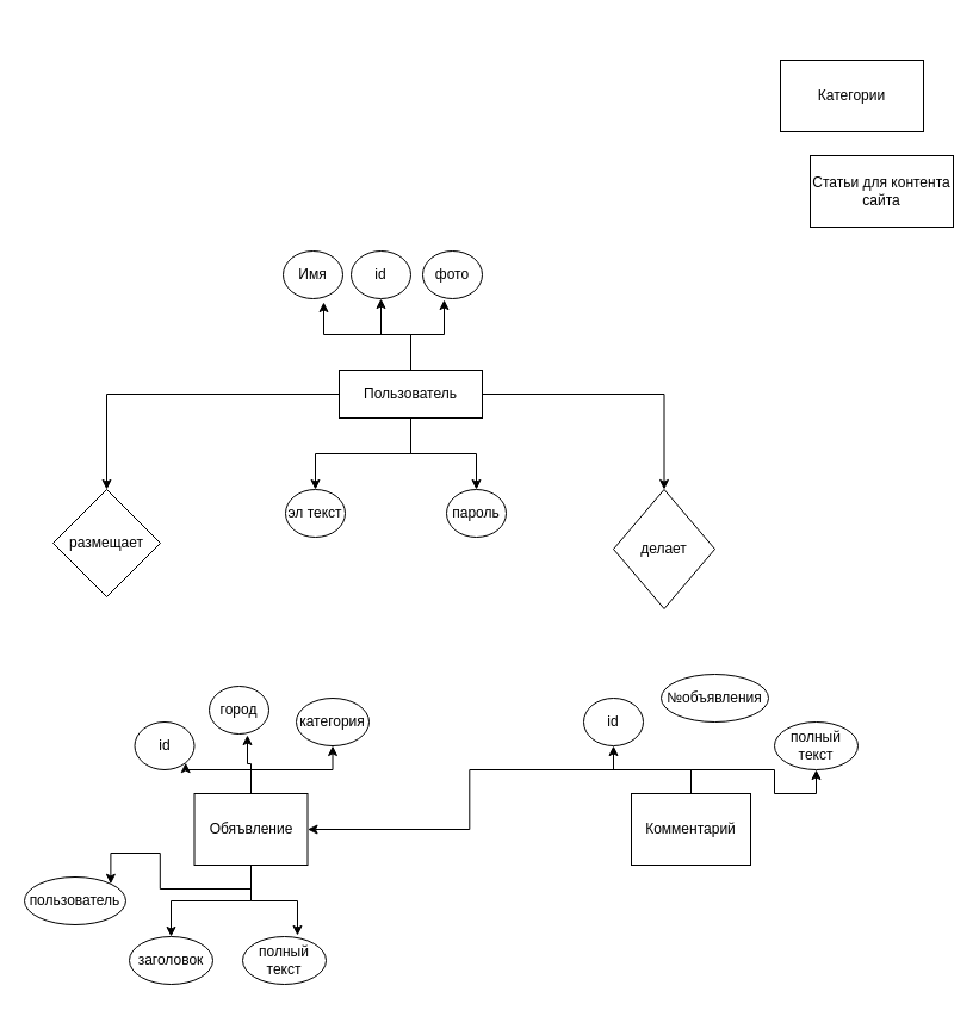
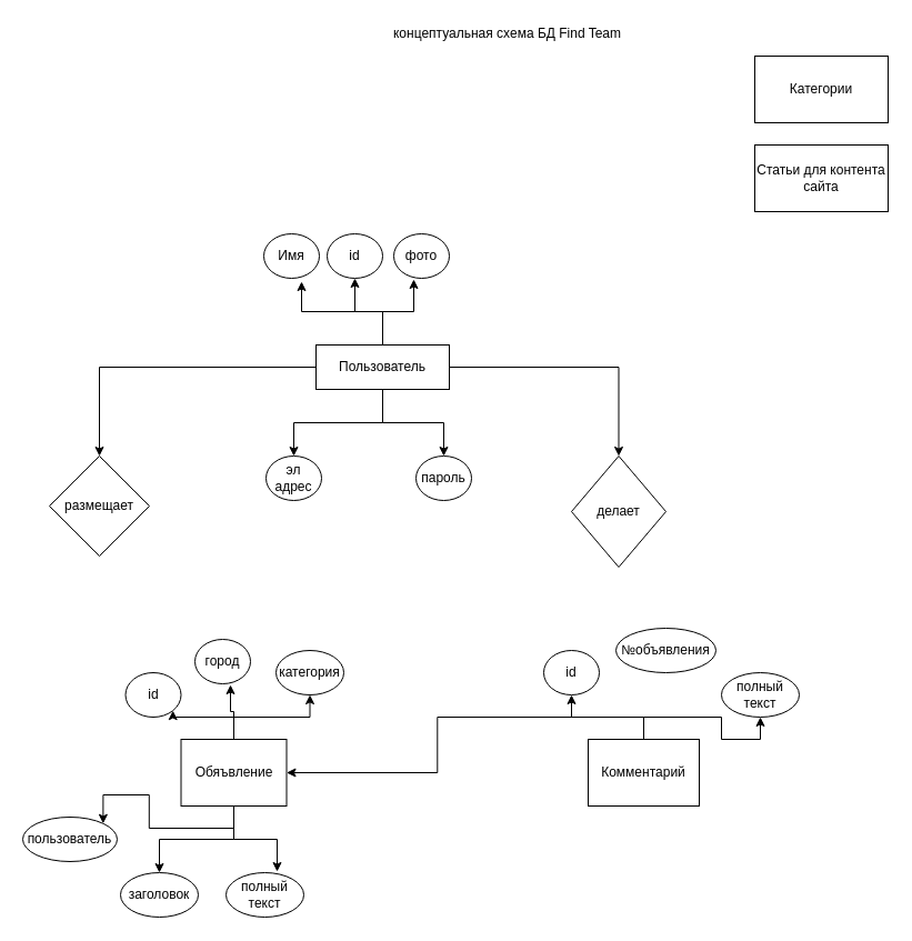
+ <mxCell id="25" value="концептуальная схема БД Find Team" style="text;html=1;strokeColor=none;fillColor=none;align=center;verticalAlign=middle;whiteSpace=wrap;rounded=0;" parent="1" vertex="1"><mxGeometry x="314" y="20" width="285" height="20" as="geometry" /></mxCell>
- <mxCell id="22" value="Категории" style="rounded=0;whiteSpace=wrap;html=1;" parent="1" vertex="1"><mxGeometry x="654" y="50" width="120" height="60" as="geometry" /></mxCell>
+ <mxCell id="22" value="Категории" style="rounded=0;whiteSpace=wrap;html=1;" parent="1" vertex="1"><mxGeometry x="679" y="50" width="120" height="60" as="geometry" /></mxCell>
- <mxCell id="31" value="эл текст" style="ellipse;whiteSpace=wrap;html=1;" vertex="1" parent="1"><mxGeometry x="239" y="410" width="50" height="40" as="geometry" /></mxCell>
+ <mxCell id="31" value="эл адрес" style="ellipse;whiteSpace=wrap;html=1;" vertex="1" parent="1"><mxGeometry x="239" y="410" width="50" height="40" as="geometry" /></mxCell>
